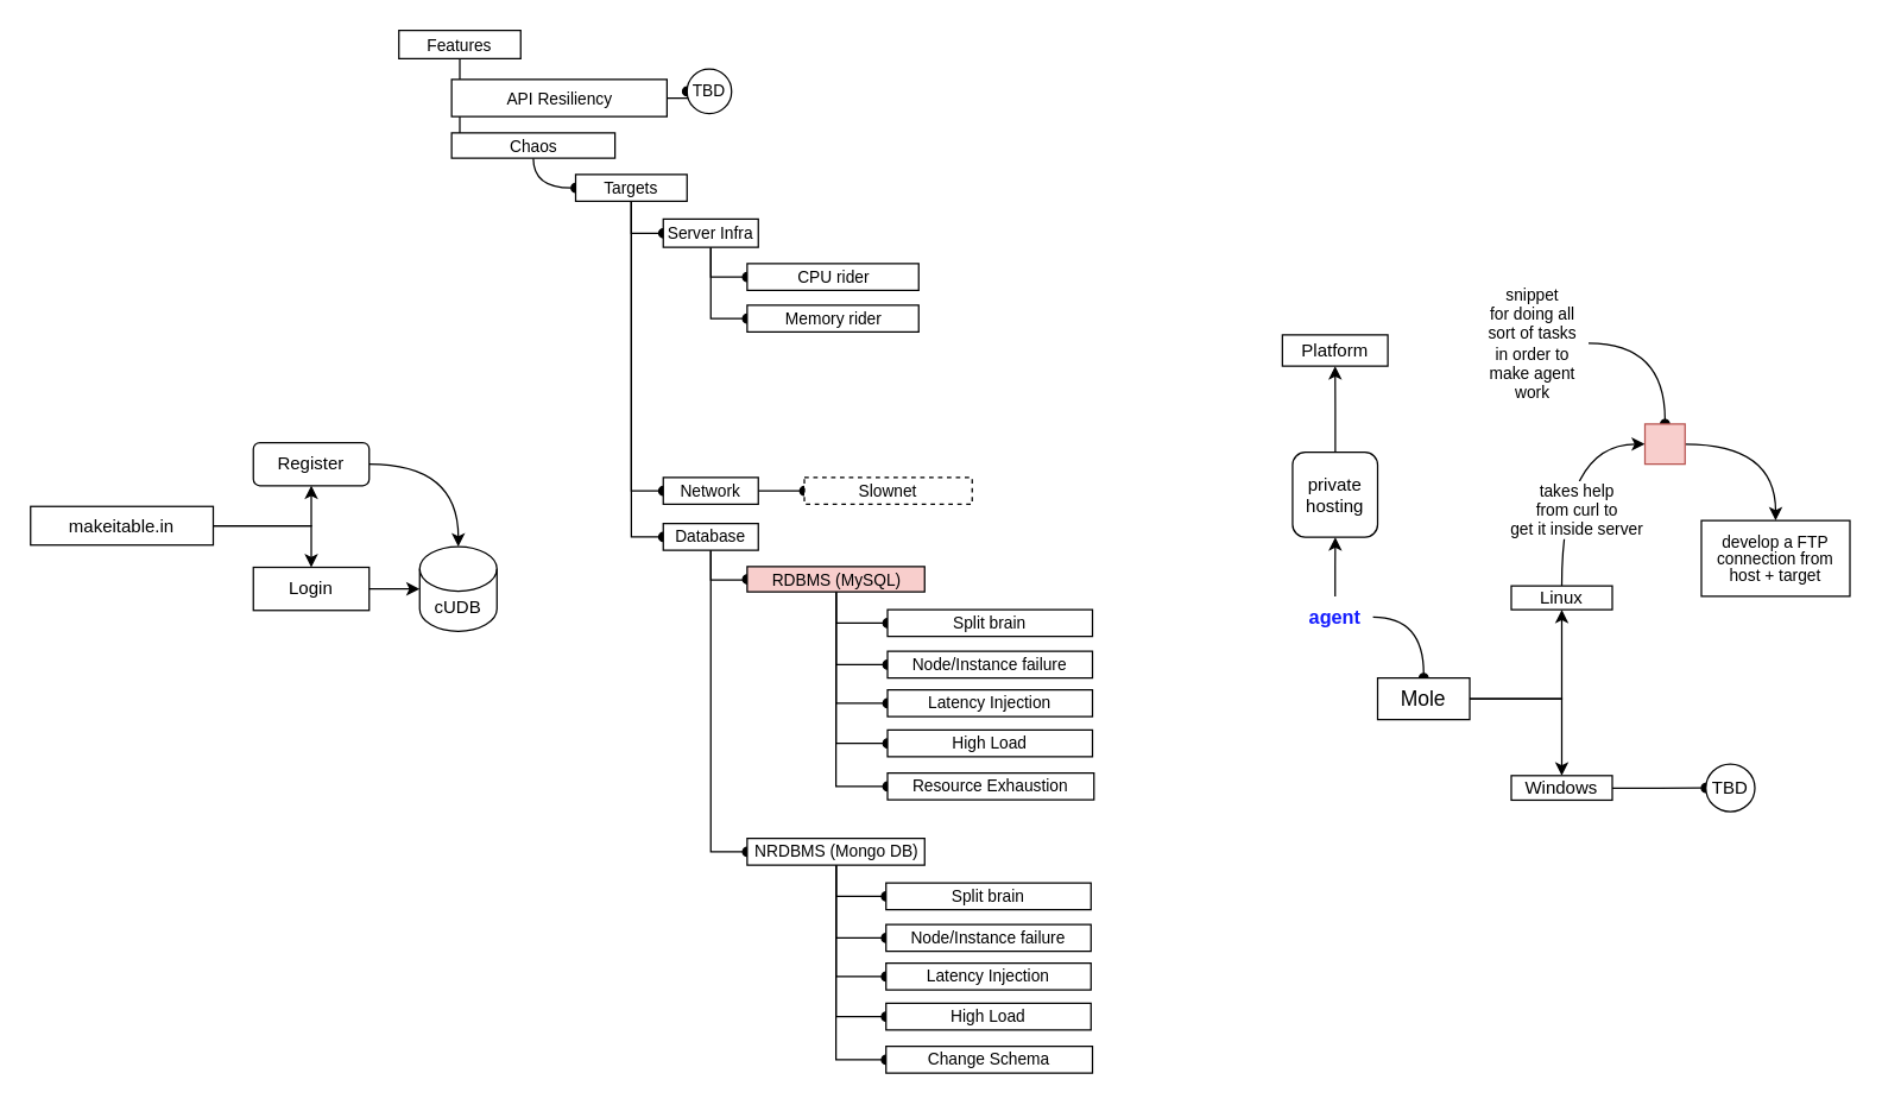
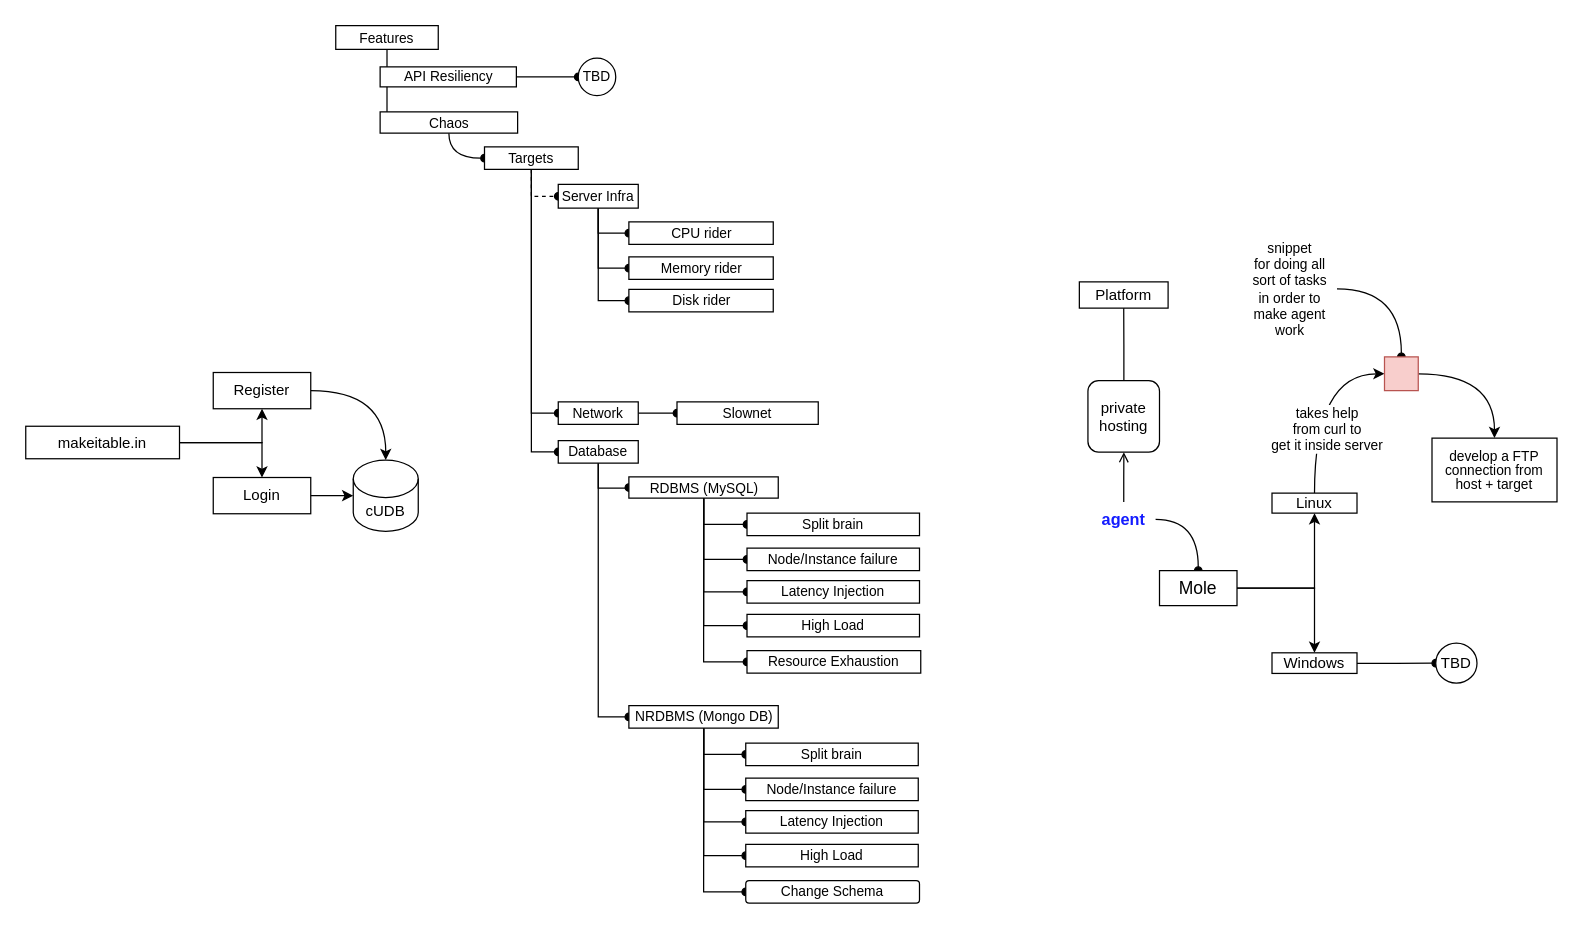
- <mxCell id="19" value="API Resiliency" style="rounded=0;whiteSpace=wrap;html=1;fontSize=11;" parent="1" vertex="1"><mxGeometry x="303.5" y="53" width="145" height="25" as="geometry" /></mxCell>
+ <mxCell id="19" value="API Resiliency" style="rounded=0;whiteSpace=wrap;html=1;fontSize=11;" parent="1" vertex="1"><mxGeometry x="303.5" y="53" width="109" height="16" as="geometry" /></mxCell>
- <mxCell id="24" style="edgeStyle=orthogonalEdgeStyle;rounded=0;orthogonalLoop=1;jettySize=auto;html=1;entryX=0;entryY=0.5;entryDx=0;entryDy=0;endArrow=oval;endFill=1;fontSize=11;" parent="1" source="27" target="28" edge="1"><mxGeometry relative="1" as="geometry" /></mxCell>
+ <mxCell id="24" style="edgeStyle=orthogonalEdgeStyle;rounded=0;orthogonalLoop=1;jettySize=auto;html=1;entryX=0;entryY=0.5;entryDx=0;entryDy=0;endArrow=oval;endFill=1;fontSize=11;dashed=1;" parent="1" source="27" target="28" edge="1"><mxGeometry relative="1" as="geometry" /></mxCell>
+ <mxCell id="7" style="edgeStyle=orthogonalEdgeStyle;rounded=0;orthogonalLoop=1;jettySize=auto;html=1;entryX=0;entryY=0.5;entryDx=0;entryDy=0;endArrow=oval;endFill=1;fontSize=11;" parent="1" source="28" target="58" edge="1"><mxGeometry relative="1" as="geometry" /></mxCell>
+ <mxCell id="58" value="Disk rider" style="rounded=0;whiteSpace=wrap;html=1;fontSize=11;fontStyle=0" parent="55" vertex="1"><mxGeometry y="54" width="115.5" height="18" as="geometry" /></mxCell>
- <mxCell id="73" style="edgeStyle=orthogonalEdgeStyle;rounded=0;orthogonalLoop=1;jettySize=auto;html=1;entryX=0.5;entryY=1;entryDx=0;entryDy=0;" parent="1" source="74" target="75" edge="1"><mxGeometry relative="1" as="geometry" /></mxCell>
+ <mxCell id="73" style="edgeStyle=orthogonalEdgeStyle;rounded=0;orthogonalLoop=1;jettySize=auto;html=1;entryX=0.5;entryY=1;entryDx=0;entryDy=0;endArrow=none;" parent="1" source="74" target="75" edge="1"><mxGeometry relative="1" as="geometry" /></mxCell>
- <mxCell id="13" value="Register" style="whiteSpace=wrap;html=1;rounded=1;" parent="1" vertex="1"><mxGeometry x="170" y="297.5" width="78" height="29" as="geometry" /></mxCell>
+ <mxCell id="13" value="Register" style="rounded=0;whiteSpace=wrap;html=1;" parent="1" vertex="1"><mxGeometry x="170" y="297.5" width="78" height="29" as="geometry" /></mxCell>
- <mxCell id="23" value="Slownet" style="rounded=0;whiteSpace=wrap;html=1;fontSize=11;dashed=1;" parent="1" vertex="1"><mxGeometry x="541" y="321" width="113" height="18" as="geometry" /></mxCell>
+ <mxCell id="23" value="Slownet" style="rounded=0;whiteSpace=wrap;html=1;fontSize=11;" parent="1" vertex="1"><mxGeometry x="541" y="321" width="113" height="18" as="geometry" /></mxCell>
- <mxCell id="68" style="edgeStyle=orthogonalEdgeStyle;rounded=0;orthogonalLoop=1;jettySize=auto;html=1;" parent="1" source="69" target="74" edge="1"><mxGeometry relative="1" as="geometry" /></mxCell>
+ <mxCell id="68" style="edgeStyle=orthogonalEdgeStyle;rounded=0;orthogonalLoop=1;jettySize=auto;html=1;endArrow=open;" parent="1" source="69" target="74" edge="1"><mxGeometry relative="1" as="geometry" /></mxCell>
- <mxCell id="38" value="&lt;font style=&quot;font-size: 11px;&quot;&gt;RDBMS (MySQL)&lt;/font&gt;" style="rounded=0;whiteSpace=wrap;html=1;fontSize=11;fillColor=#f8cecc;" parent="1" vertex="1"><mxGeometry x="502.5" y="381" width="119.5" height="17" as="geometry" /></mxCell>
+ <mxCell id="38" value="&lt;font style=&quot;font-size: 11px;&quot;&gt;RDBMS (MySQL)&lt;/font&gt;" style="rounded=0;whiteSpace=wrap;html=1;fontSize=11;" parent="1" vertex="1"><mxGeometry x="502.5" y="381" width="119.5" height="17" as="geometry" /></mxCell>
- <mxCell id="54" value="Change Schema" style="rounded=0;whiteSpace=wrap;html=1;fontSize=11;" parent="1" vertex="1"><mxGeometry x="596" y="704" width="139" height="18" as="geometry" /></mxCell>
+ <mxCell id="54" value="Change Schema" style="whiteSpace=wrap;html=1;fontSize=11;rounded=1;" parent="1" vertex="1"><mxGeometry x="596" y="704" width="139" height="18" as="geometry" /></mxCell>
